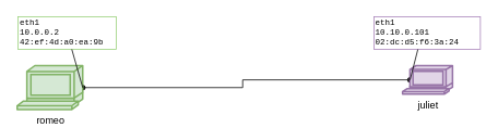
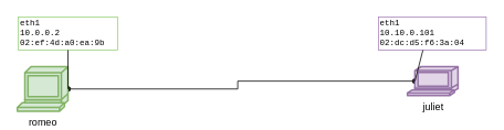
- <mxCell id="5" value="eth1&lt;br&gt;10.0.0.2&lt;br&gt;42:ef:4d:a0:ea:9b&lt;br&gt;" style="text;html=1;resizable=0;points=[];autosize=1;align=left;verticalAlign=top;spacingTop=-4;fontSize=10;fontFamily=Courier New;strokeColor=#97D077;" parent="1" vertex="1"><mxGeometry x="21.5" y="20" width="120" height="40" as="geometry" /></mxCell>
+ <mxCell id="5" value="eth1&lt;br&gt;10.0.0.2&lt;br&gt;02:ef:4d:a0:ea:9b&lt;br&gt;" style="text;html=1;resizable=0;points=[];autosize=1;align=left;verticalAlign=top;spacingTop=-4;fontSize=10;fontFamily=Courier New;strokeColor=#97D077;" parent="1" vertex="1"><mxGeometry x="21.5" y="20" width="120" height="40" as="geometry" /></mxCell>
- <mxCell id="6" value="eth1&lt;br&gt;10.10.0.101&lt;br&gt;02:dc:d5:f6:3a:24" style="text;html=1;resizable=0;points=[];autosize=1;align=left;verticalAlign=top;spacingTop=-4;fontSize=10;fontFamily=Courier New;strokeColor=#A680B8;" parent="1" vertex="1"><mxGeometry x="456" y="20" width="130" height="40" as="geometry" /></mxCell>
+ <mxCell id="6" value="eth1&lt;br&gt;10.10.0.101&lt;br&gt;02:dc:d5:f6:3a:04" style="text;html=1;resizable=0;points=[];autosize=1;align=left;verticalAlign=top;spacingTop=-4;fontSize=10;fontFamily=Courier New;strokeColor=#A680B8;" parent="1" vertex="1"><mxGeometry x="456" y="20" width="130" height="40" as="geometry" /></mxCell>
- <mxCell id="3" value="romeo" style="shape=mxgraph.cisco.computers_and_peripherals.terminal;html=1;dashed=0;fillColor=#d5e8d4;strokeColor=#82b366;strokeWidth=2;verticalLabelPosition=bottom;verticalAlign=top;align=center;outlineConnect=0;" parent="1" vertex="1"><mxGeometry x="20.5" y="80" width="80" height="54" as="geometry" /></mxCell>
+ <mxCell id="3" value="romeo" style="shape=mxgraph.cisco.computers_and_peripherals.terminal;html=1;dashed=0;fillColor=#d5e8d4;strokeColor=#82b366;strokeWidth=2;verticalLabelPosition=bottom;verticalAlign=top;align=center;outlineConnect=0;" parent="1" vertex="1"><mxGeometry x="20.5" y="80" width="61" height="54" as="geometry" /></mxCell>
